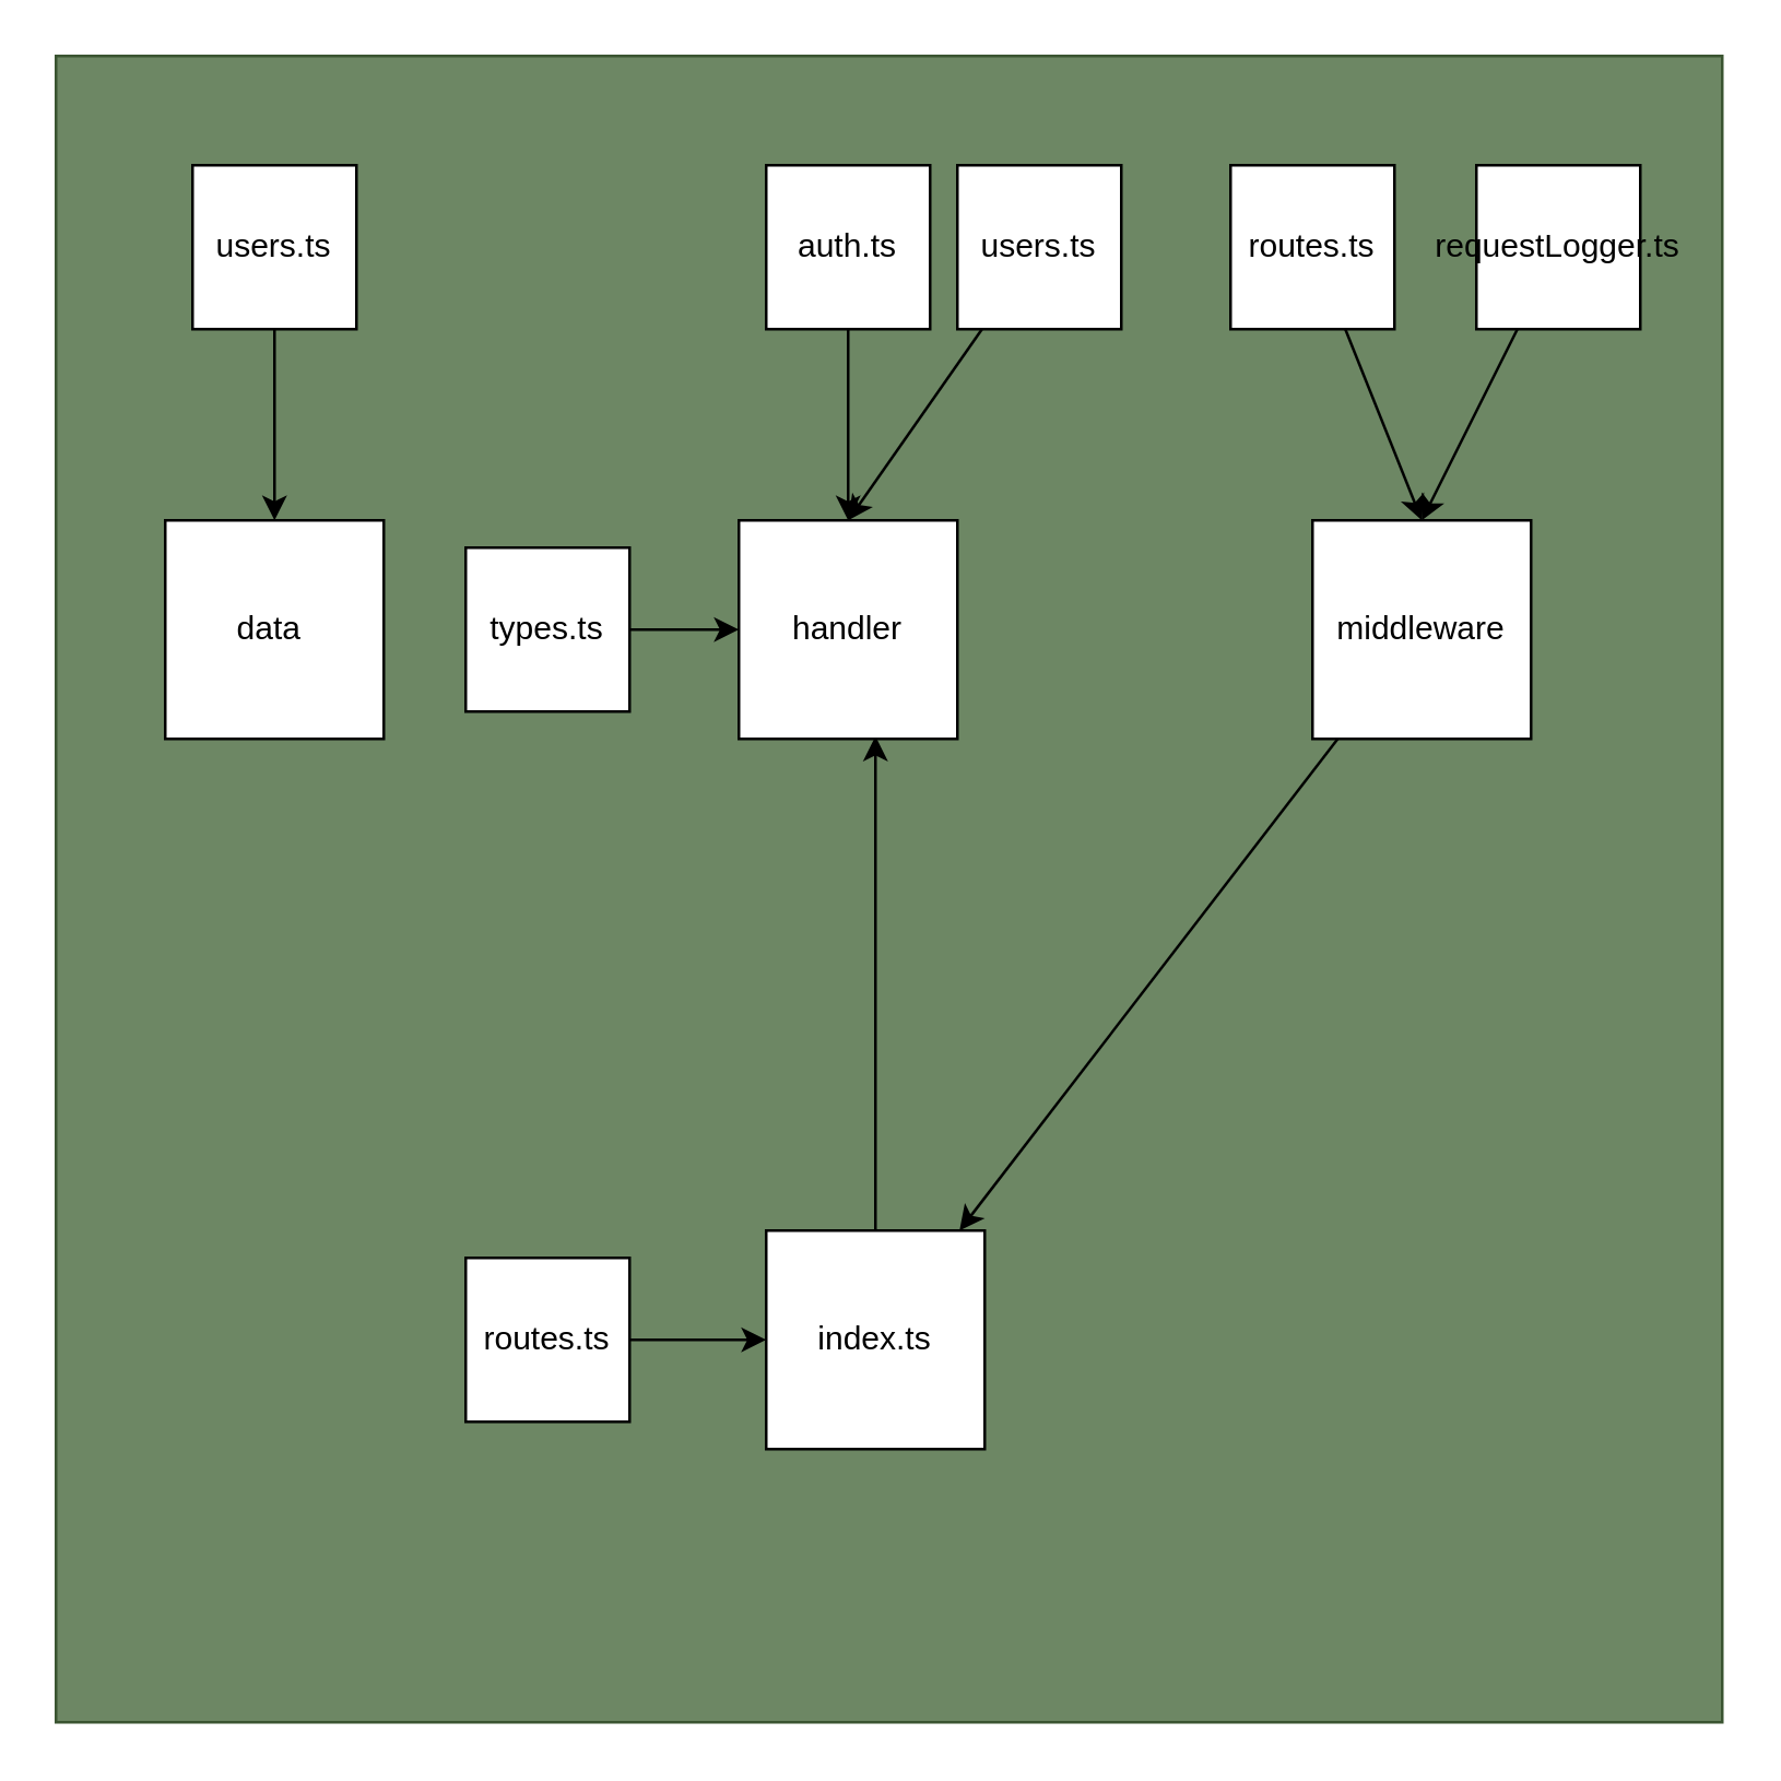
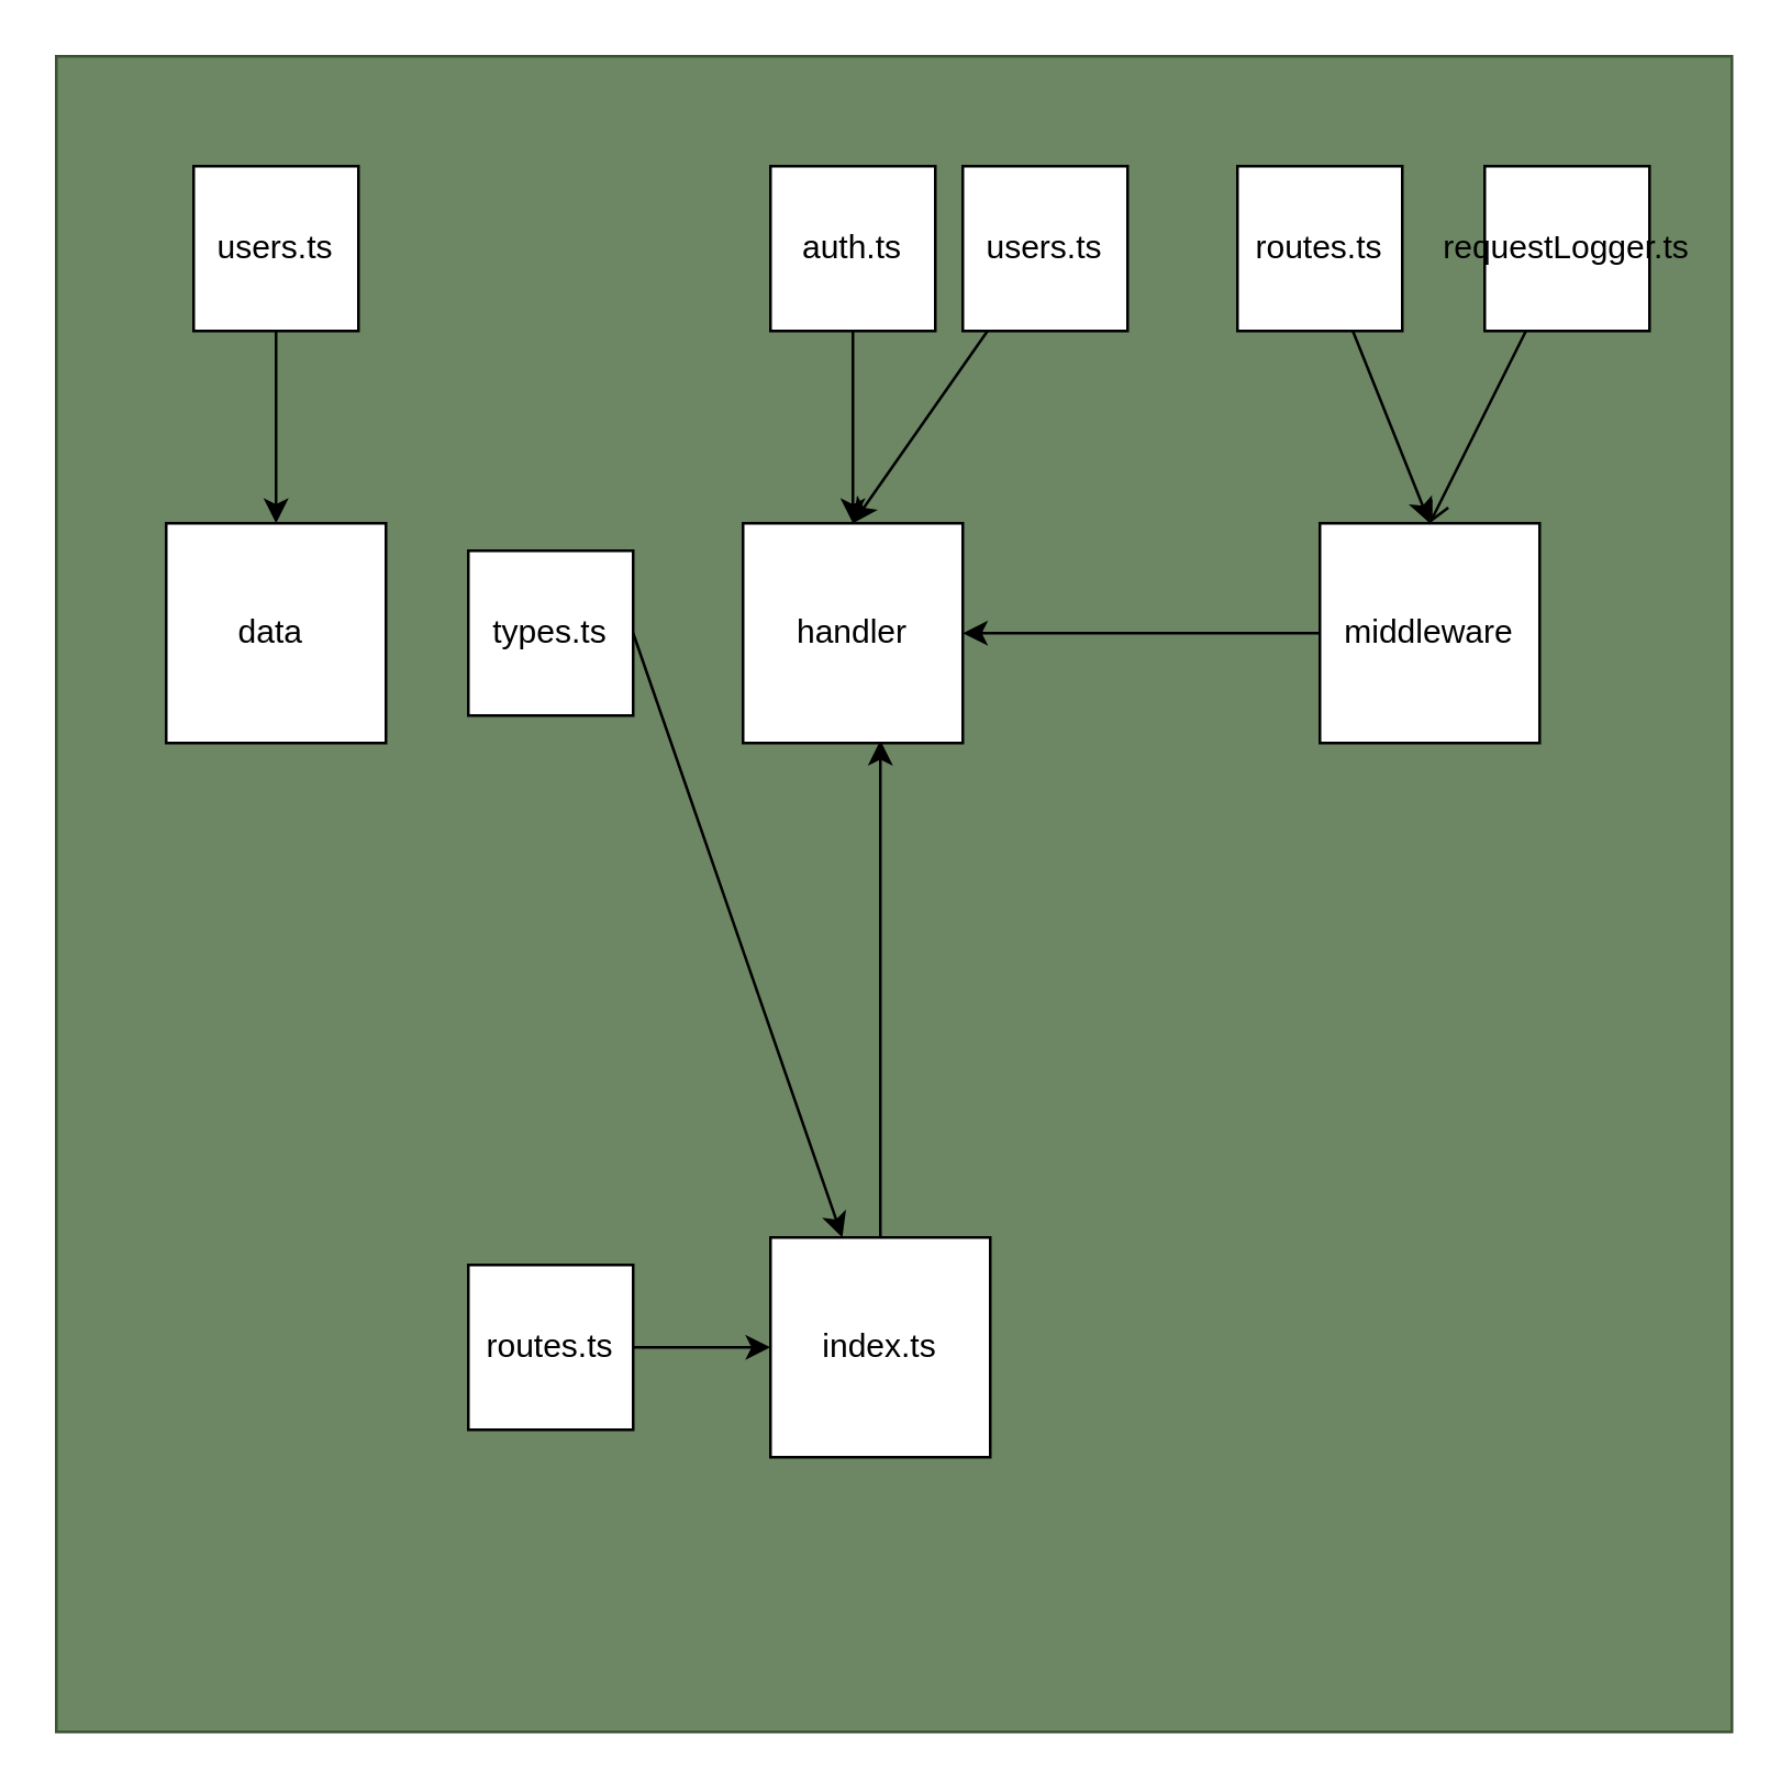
- <mxCell id="13" style="edgeStyle=none;html=1;entryX=0.5;entryY=0;entryDx=0;entryDy=0;" edge="1" parent="1" source="14" target="11"><mxGeometry relative="1" as="geometry" /></mxCell>
+ <mxCell id="13" style="edgeStyle=none;html=1;entryX=0.5;entryY=0;entryDx=0;entryDy=0;endArrow=open;" edge="1" parent="1" source="14" target="11"><mxGeometry relative="1" as="geometry" /></mxCell>
- <mxCell id="5" style="edgeStyle=none;html=1;exitX=1;exitY=0.5;exitDx=0;exitDy=0;entryX=0;entryY=0.5;entryDx=0;entryDy=0;" edge="1" parent="1" source="6" target="12"><mxGeometry relative="1" as="geometry" /></mxCell>
+ <mxCell id="5" style="edgeStyle=none;html=1;exitX=1;exitY=0.5;exitDx=0;exitDy=0;" edge="1" parent="1" source="6" target="4"><mxGeometry relative="1" as="geometry" /></mxCell>
- <mxCell id="10" style="edgeStyle=none;html=1;" edge="1" parent="1" source="11" target="4"><mxGeometry relative="1" as="geometry"><mxPoint x="390" y="230" as="targetPoint" /></mxGeometry></mxCell>
+ <mxCell id="10" style="edgeStyle=none;html=1;entryX=1;entryY=0.5;entryDx=0;entryDy=0;" edge="1" parent="1" source="11" target="12"><mxGeometry relative="1" as="geometry"><mxPoint x="390" y="230" as="targetPoint" /></mxGeometry></mxCell>
